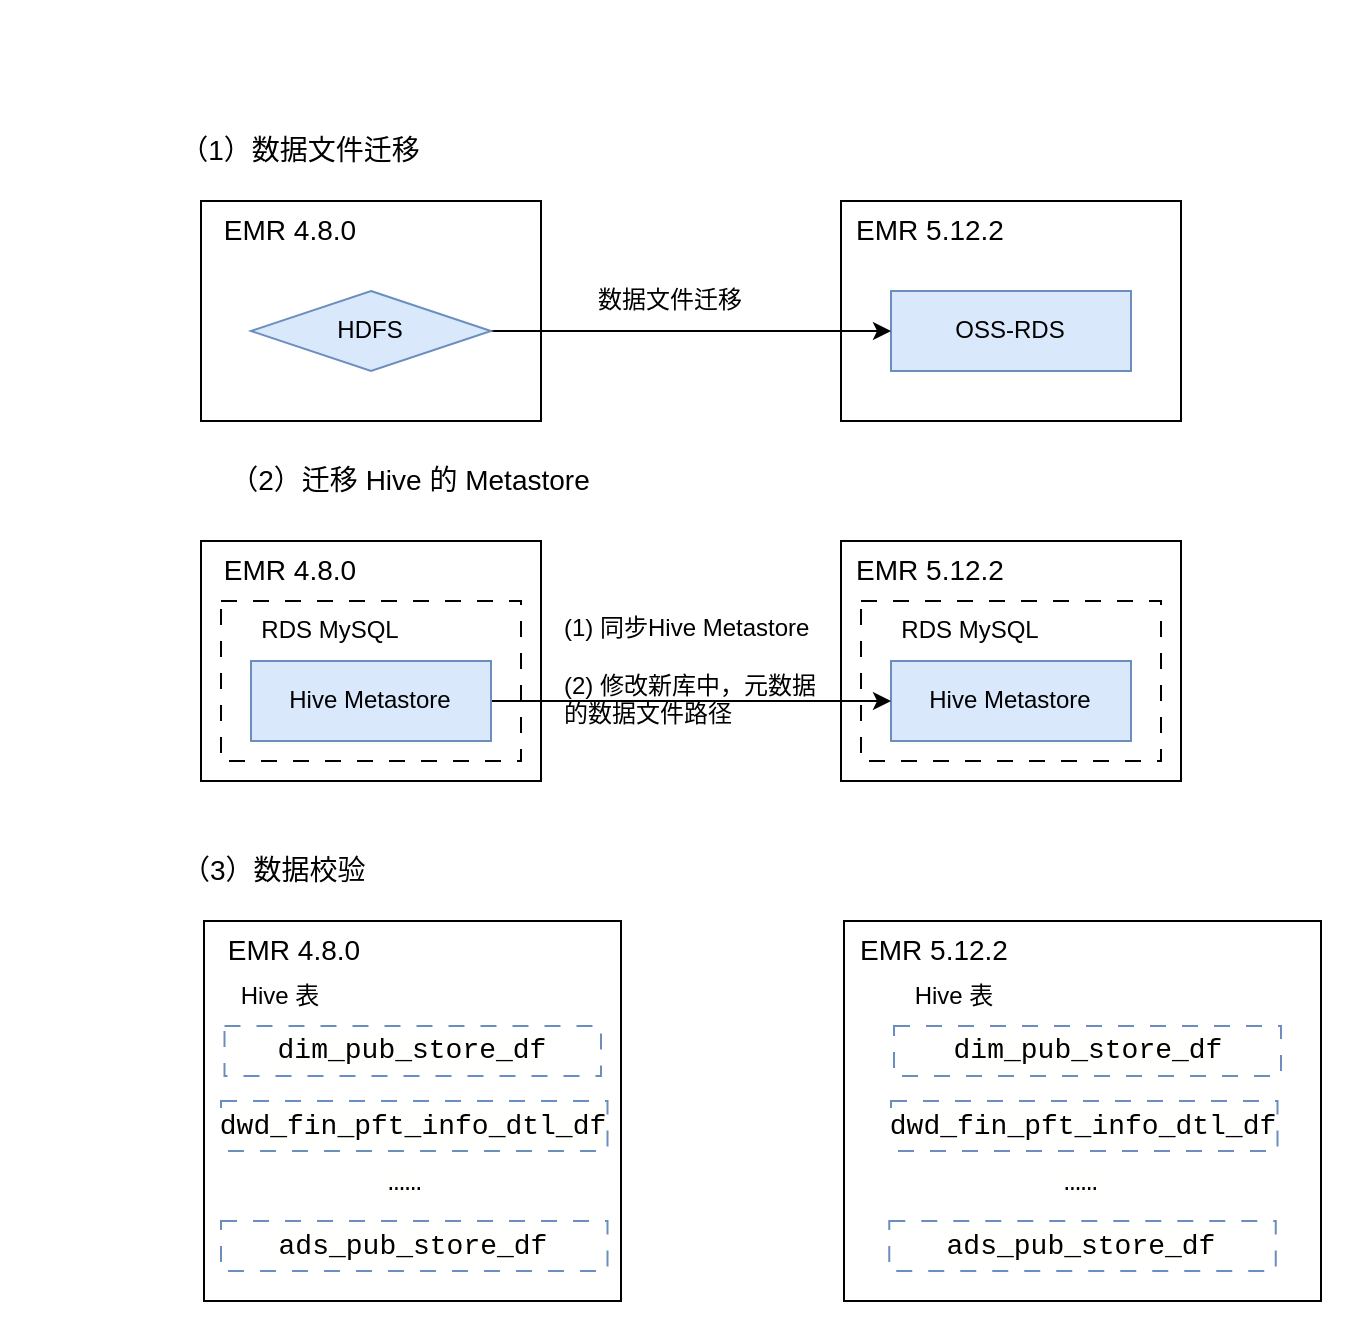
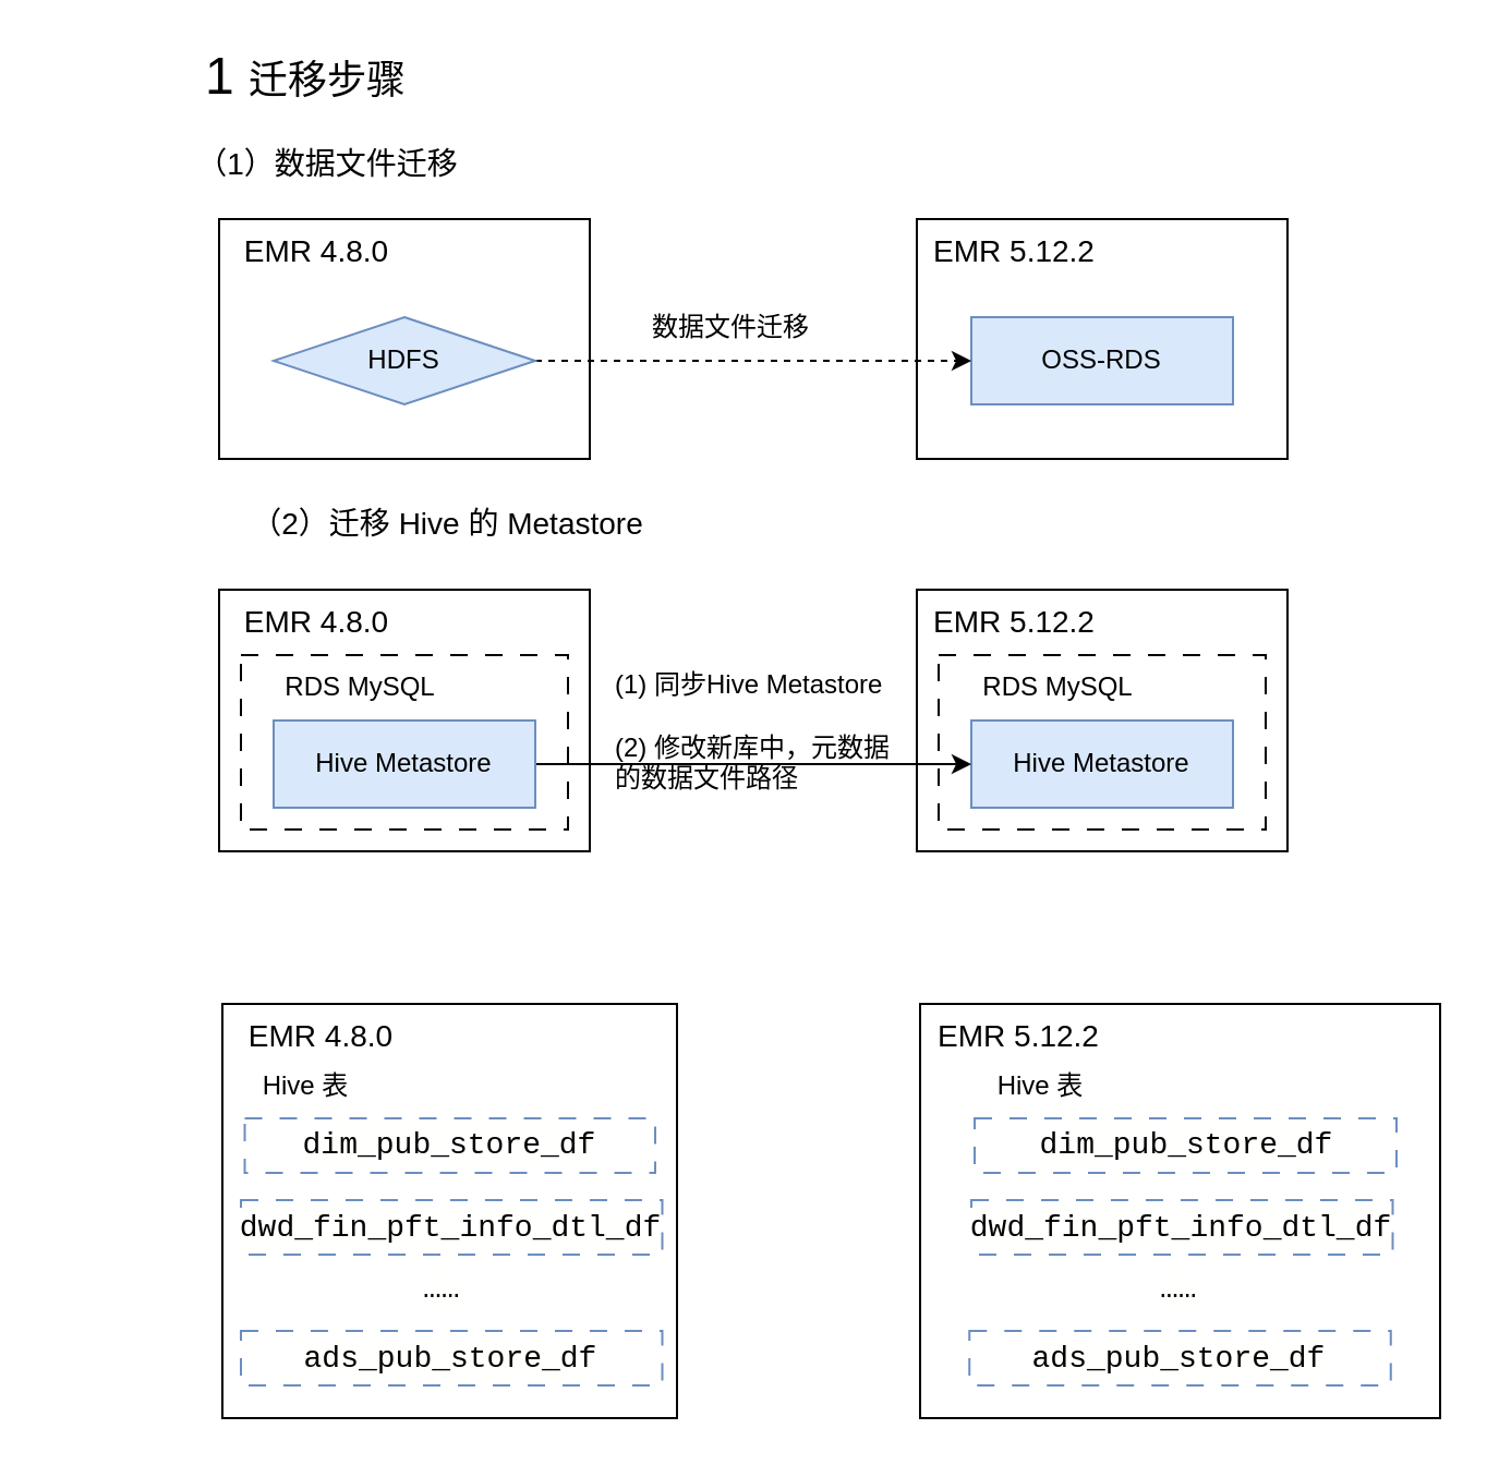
+ <mxCell id="2" value="&lt;font style=&quot;font-size: 24px;&quot;&gt;1&amp;nbsp;&lt;/font&gt;&lt;span style=&quot;font-size: 18px;&quot;&gt;迁移步骤&lt;/span&gt;" style="text;strokeColor=none;align=center;fillColor=none;html=1;verticalAlign=middle;whiteSpace=wrap;rounded=0;" vertex="1" parent="1"><mxGeometry x="20" y="20" width="240" height="30" as="geometry" /></mxCell>
- <mxCell id="7" style="edgeStyle=orthogonalEdgeStyle;rounded=0;orthogonalLoop=1;jettySize=auto;html=1;entryX=0;entryY=0.5;entryDx=0;entryDy=0;" edge="1" parent="1" source="8" target="6"><mxGeometry relative="1" as="geometry" /></mxCell>
+ <mxCell id="7" style="edgeStyle=orthogonalEdgeStyle;rounded=0;orthogonalLoop=1;jettySize=auto;html=1;entryX=0;entryY=0.5;entryDx=0;entryDy=0;dashed=1;" edge="1" parent="1" source="8" target="6"><mxGeometry relative="1" as="geometry" /></mxCell>
- <mxCell id="25" value="&lt;font style=&quot;font-size: 14px;&quot;&gt;（3）数据校验&lt;/font&gt;" style="text;strokeColor=none;align=left;fillColor=none;html=1;verticalAlign=middle;whiteSpace=wrap;rounded=0;" vertex="1" parent="1"><mxGeometry x="89" y="420" width="101" height="30" as="geometry" /></mxCell>
